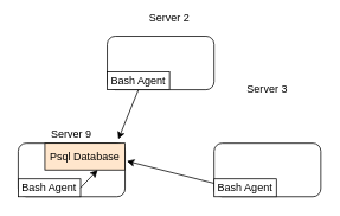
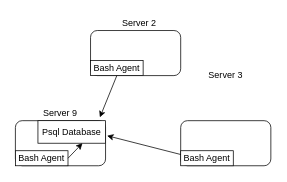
- <mxCell id="11" value="Server 2" style="text;html=1;strokeColor=none;fillColor=none;align=center;verticalAlign=middle;whiteSpace=wrap;rounded=0;" vertex="1" parent="1"><mxGeometry x="165" y="10" width="50" height="20" as="geometry" /></mxCell>
+ <mxCell id="11" value="Server 2" style="text;html=1;strokeColor=none;fillColor=none;align=center;verticalAlign=middle;whiteSpace=wrap;rounded=0;" vertex="1" parent="1"><mxGeometry x="160" y="20" width="50" height="20" as="geometry" /></mxCell>
- <mxCell id="5" value="Psql Database" style="rounded=0;whiteSpace=wrap;html=1;fillColor=#ffe6cc;" vertex="1" parent="1"><mxGeometry x="50" y="160" width="90" height="30" as="geometry" /></mxCell>
+ <mxCell id="5" value="Psql Database" style="rounded=0;whiteSpace=wrap;html=1;" vertex="1" parent="1"><mxGeometry x="50" y="160" width="90" height="30" as="geometry" /></mxCell>
